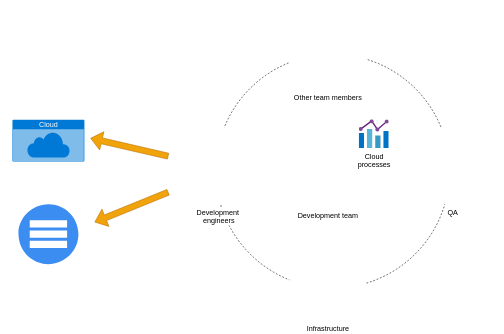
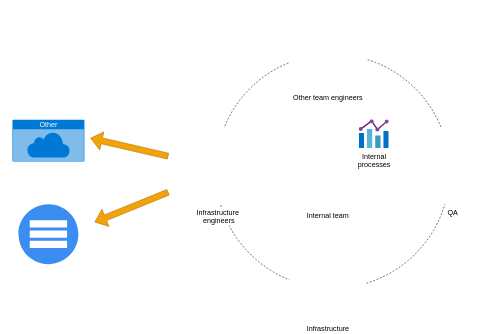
- <mxCell id="12" value="Other team members" style="shape=image;html=1;verticalAlign=top;verticalLabelPosition=bottom;labelBackgroundColor=#ffffff;imageAspect=0;aspect=fixed;image=https://cdn0.iconfinder.com/data/icons/eon-social-media-contact-info-2/32/user_people_person_users_man-128.png;imageBackground=default;" parent="1" vertex="1"><mxGeometry x="482" y="20" width="128" height="128" as="geometry" /></mxCell>
+ <mxCell id="12" value="Other team engineers" style="shape=image;html=1;verticalAlign=top;verticalLabelPosition=bottom;labelBackgroundColor=#ffffff;imageAspect=0;aspect=fixed;image=https://cdn0.iconfinder.com/data/icons/eon-social-media-contact-info-2/32/user_people_person_users_man-128.png;imageBackground=default;" parent="1" vertex="1"><mxGeometry x="482" y="20" width="128" height="128" as="geometry" /></mxCell>
- <mxCell id="4" value="Cloud" style="html=1;strokeColor=none;fillColor=#0079D6;labelPosition=center;verticalLabelPosition=middle;verticalAlign=top;align=center;fontSize=12;outlineConnect=0;spacingTop=-6;fontColor=#FFFFFF;shape=mxgraph.sitemap.cloud;" parent="1" vertex="1"><mxGeometry x="20" y="199" width="120" height="70" as="geometry" /></mxCell>
+ <mxCell id="4" value="Other" style="html=1;strokeColor=none;fillColor=#0079D6;labelPosition=center;verticalLabelPosition=middle;verticalAlign=top;align=center;fontSize=12;outlineConnect=0;spacingTop=-6;fontColor=#FFFFFF;shape=mxgraph.sitemap.cloud;" parent="1" vertex="1"><mxGeometry x="20" y="199" width="120" height="70" as="geometry" /></mxCell>
- <mxCell id="8" value="Cloud &lt;br&gt;processes" style="aspect=fixed;html=1;points=[];align=center;image;fontSize=12;image=img/lib/mscae/Chart.svg;" parent="1" vertex="1"><mxGeometry x="598" y="199" width="50" height="48" as="geometry" /></mxCell>
+ <mxCell id="8" value="Internal &lt;br&gt;processes" style="aspect=fixed;html=1;points=[];align=center;image;fontSize=12;image=img/lib/mscae/Chart.svg;" parent="1" vertex="1"><mxGeometry x="598" y="199" width="50" height="48" as="geometry" /></mxCell>
- <mxCell id="3" value="Development team" style="shape=image;html=1;verticalAlign=top;verticalLabelPosition=bottom;labelBackgroundColor=#ffffff;imageAspect=0;aspect=fixed;image=https://cdn4.iconfinder.com/data/icons/online-shop-7/128/team-people-group-128.png;" parent="1" vertex="1"><mxGeometry x="476" y="206" width="140" height="140" as="geometry" /></mxCell>
+ <mxCell id="3" value="Internal team" style="shape=image;html=1;verticalAlign=top;verticalLabelPosition=bottom;labelBackgroundColor=#ffffff;imageAspect=0;aspect=fixed;image=https://cdn4.iconfinder.com/data/icons/online-shop-7/128/team-people-group-128.png;" parent="1" vertex="1"><mxGeometry x="476" y="206" width="140" height="140" as="geometry" /></mxCell>
- <mxCell id="11" value="Development&amp;nbsp;&lt;br&gt;engineers" style="shape=image;html=1;verticalAlign=top;verticalLabelPosition=bottom;labelBackgroundColor=#ffffff;imageAspect=0;aspect=fixed;image=https://cdn0.iconfinder.com/data/icons/eon-social-media-contact-info-2/32/user_people_person_users_man-128.png;imageBackground=default;" parent="1" vertex="1"><mxGeometry x="300" y="212" width="128" height="128" as="geometry" /></mxCell>
+ <mxCell id="11" value="Infrastructure&amp;nbsp;&lt;br&gt;engineers" style="shape=image;html=1;verticalAlign=top;verticalLabelPosition=bottom;labelBackgroundColor=#ffffff;imageAspect=0;aspect=fixed;image=https://cdn0.iconfinder.com/data/icons/eon-social-media-contact-info-2/32/user_people_person_users_man-128.png;imageBackground=default;" parent="1" vertex="1"><mxGeometry x="300" y="212" width="128" height="128" as="geometry" /></mxCell>
